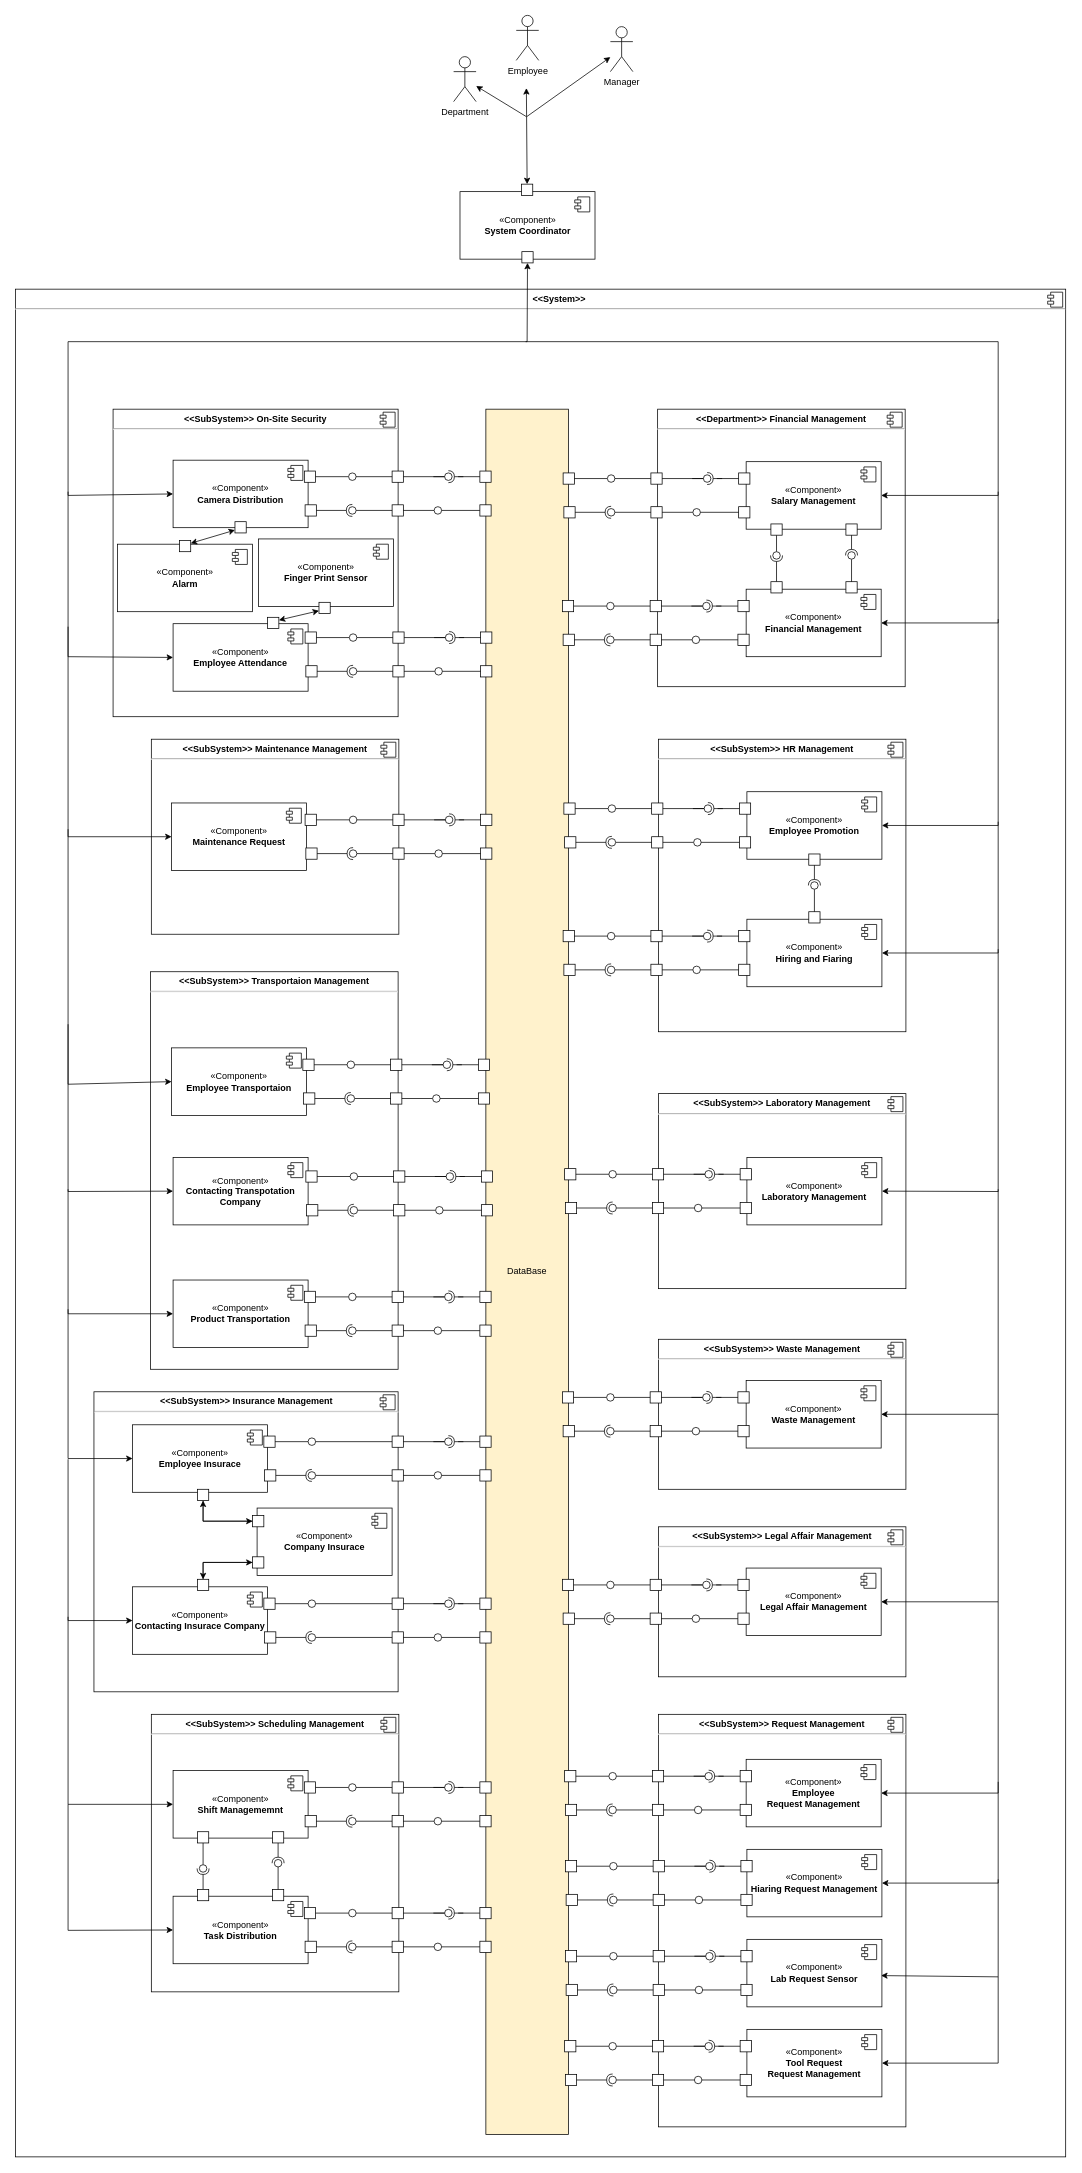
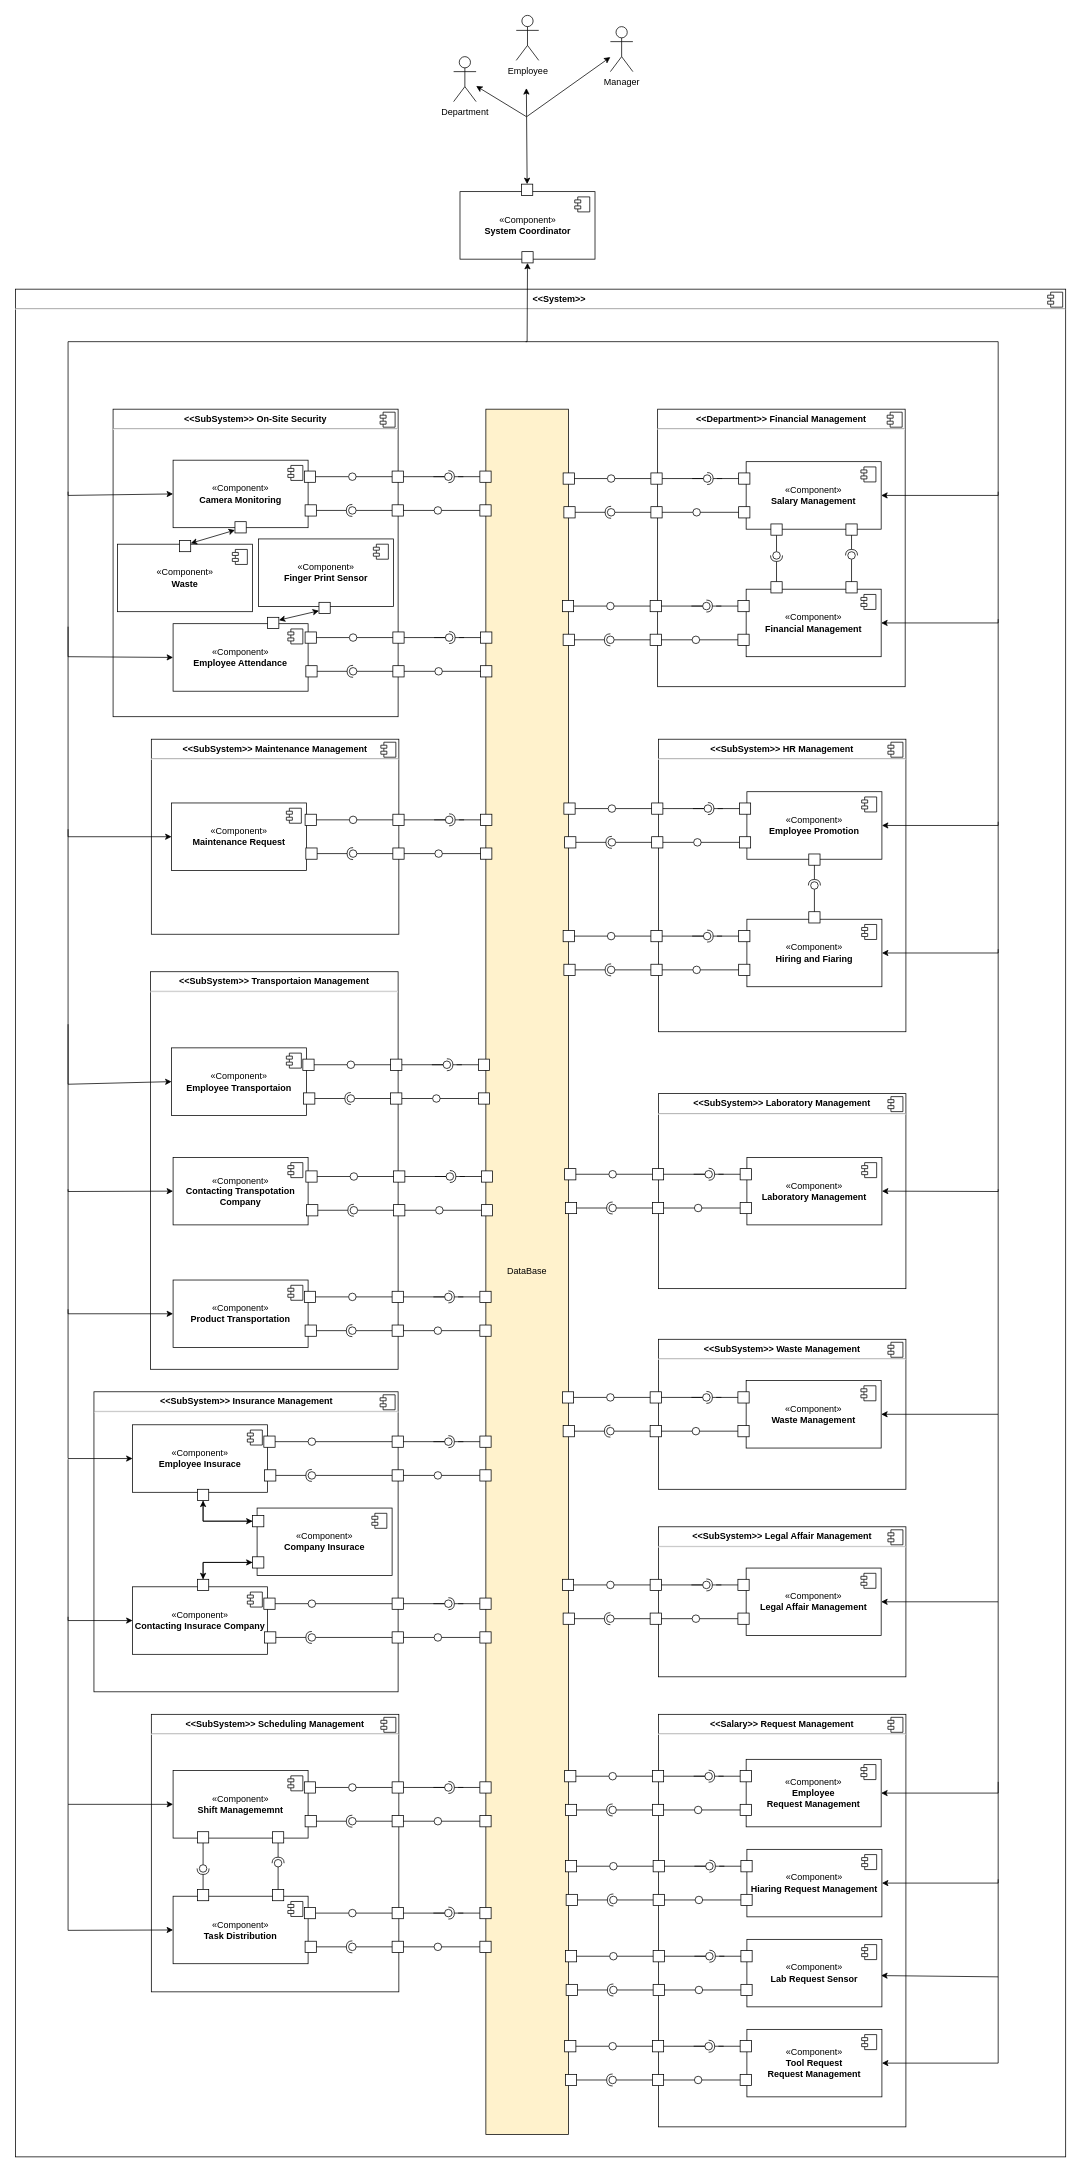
- <mxCell id="7" value="«Component»&lt;br&gt;&lt;b&gt;Camera Distribution&lt;/b&gt;" style="html=1;dropTarget=0;whiteSpace=wrap;" parent="1" vertex="1"><mxGeometry x="230" y="613" width="180" height="90" as="geometry" /></mxCell>
+ <mxCell id="7" value="«Component»&lt;br&gt;&lt;b&gt;Camera Monitoring&lt;/b&gt;" style="html=1;dropTarget=0;whiteSpace=wrap;" parent="1" vertex="1"><mxGeometry x="230" y="613" width="180" height="90" as="geometry" /></mxCell>
- <mxCell id="556" value="«Component»&lt;br&gt;&lt;b&gt;Alarm&lt;/b&gt;" style="html=1;dropTarget=0;whiteSpace=wrap;" parent="1" vertex="1"><mxGeometry x="156" y="725" width="180" height="90" as="geometry" /></mxCell>
+ <mxCell id="556" value="«Component»&lt;br&gt;&lt;b&gt;Waste&lt;/b&gt;" style="html=1;dropTarget=0;whiteSpace=wrap;" parent="1" vertex="1"><mxGeometry x="156" y="725" width="180" height="90" as="geometry" /></mxCell>
- <mxCell id="367" value="&lt;p style=&quot;margin:0px;margin-top:6px;text-align:center;&quot;&gt;&lt;b&gt;&amp;lt;&amp;lt;SubSystem&amp;gt;&amp;gt; Request Management&lt;/b&gt;&lt;/p&gt;&lt;hr&gt;&lt;p style=&quot;margin:0px;margin-left:8px;&quot;&gt;&lt;br&gt;&lt;/p&gt;" style="align=left;overflow=fill;html=1;dropTarget=0;whiteSpace=wrap;" parent="1" vertex="1"><mxGeometry x="877" y="2285" width="330" height="550" as="geometry" /></mxCell>
+ <mxCell id="367" value="&lt;p style=&quot;margin:0px;margin-top:6px;text-align:center;&quot;&gt;&lt;b&gt;&amp;lt;&amp;lt;Salary&amp;gt;&amp;gt; Request Management&lt;/b&gt;&lt;/p&gt;&lt;hr&gt;&lt;p style=&quot;margin:0px;margin-left:8px;&quot;&gt;&lt;br&gt;&lt;/p&gt;" style="align=left;overflow=fill;html=1;dropTarget=0;whiteSpace=wrap;" parent="1" vertex="1"><mxGeometry x="877" y="2285" width="330" height="550" as="geometry" /></mxCell>
